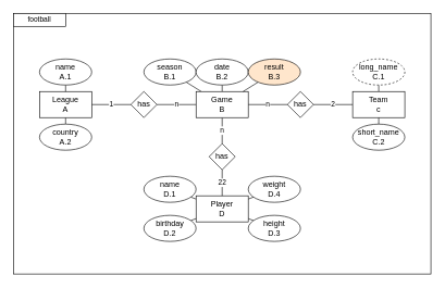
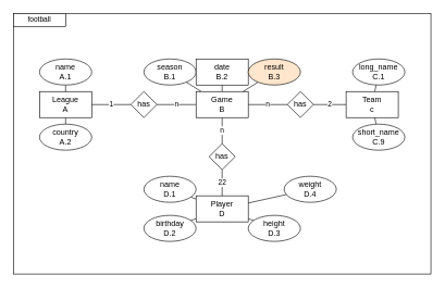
- <mxCell id="35" value="date&lt;br&gt;B.2" style="ellipse;whiteSpace=wrap;html=1;" vertex="1" parent="1"><mxGeometry x="300" y="90" width="80" height="40" as="geometry" /></mxCell>
+ <mxCell id="35" value="date&lt;br&gt;B.2" style="whiteSpace=wrap;html=1;rounded=0;" vertex="1" parent="1"><mxGeometry x="300" y="90" width="80" height="40" as="geometry" /></mxCell>
- <mxCell id="34" value="long_name&lt;br&gt;C.1" style="ellipse;whiteSpace=wrap;html=1;dashed=1;" parent="1" vertex="1"><mxGeometry x="540" y="90" width="80" height="40" as="geometry" /></mxCell>
+ <mxCell id="34" value="long_name&lt;br&gt;C.1" style="ellipse;whiteSpace=wrap;html=1;" parent="1" vertex="1"><mxGeometry x="540" y="90" width="80" height="40" as="geometry" /></mxCell>
- <mxCell id="30" value="Team&lt;br&gt;c" style="rounded=0;whiteSpace=wrap;html=1;" parent="1" vertex="1"><mxGeometry x="540" y="140" width="80" height="40" as="geometry" /></mxCell>
+ <mxCell id="30" value="Team&lt;br&gt;c" style="rounded=0;whiteSpace=wrap;html=1;" parent="1" vertex="1"><mxGeometry x="530" y="140" width="80" height="40" as="geometry" /></mxCell>
- <mxCell id="33" value="short_name&lt;br&gt;C.2" style="ellipse;whiteSpace=wrap;html=1;" parent="1" vertex="1"><mxGeometry x="540" y="190" width="80" height="40" as="geometry" /></mxCell>
+ <mxCell id="33" value="short_name&lt;br&gt;C.9" style="ellipse;whiteSpace=wrap;html=1;" parent="1" vertex="1"><mxGeometry x="540" y="190" width="80" height="40" as="geometry" /></mxCell>
- <mxCell id="17" value="weight&lt;br&gt;D.4" style="ellipse;whiteSpace=wrap;html=1;" parent="1" vertex="1"><mxGeometry x="380" y="270" width="80" height="40" as="geometry" /></mxCell>
+ <mxCell id="17" value="weight&lt;br&gt;D.4" style="ellipse;whiteSpace=wrap;html=1;" parent="1" vertex="1"><mxGeometry x="435" y="270" width="80" height="40" as="geometry" /></mxCell>
